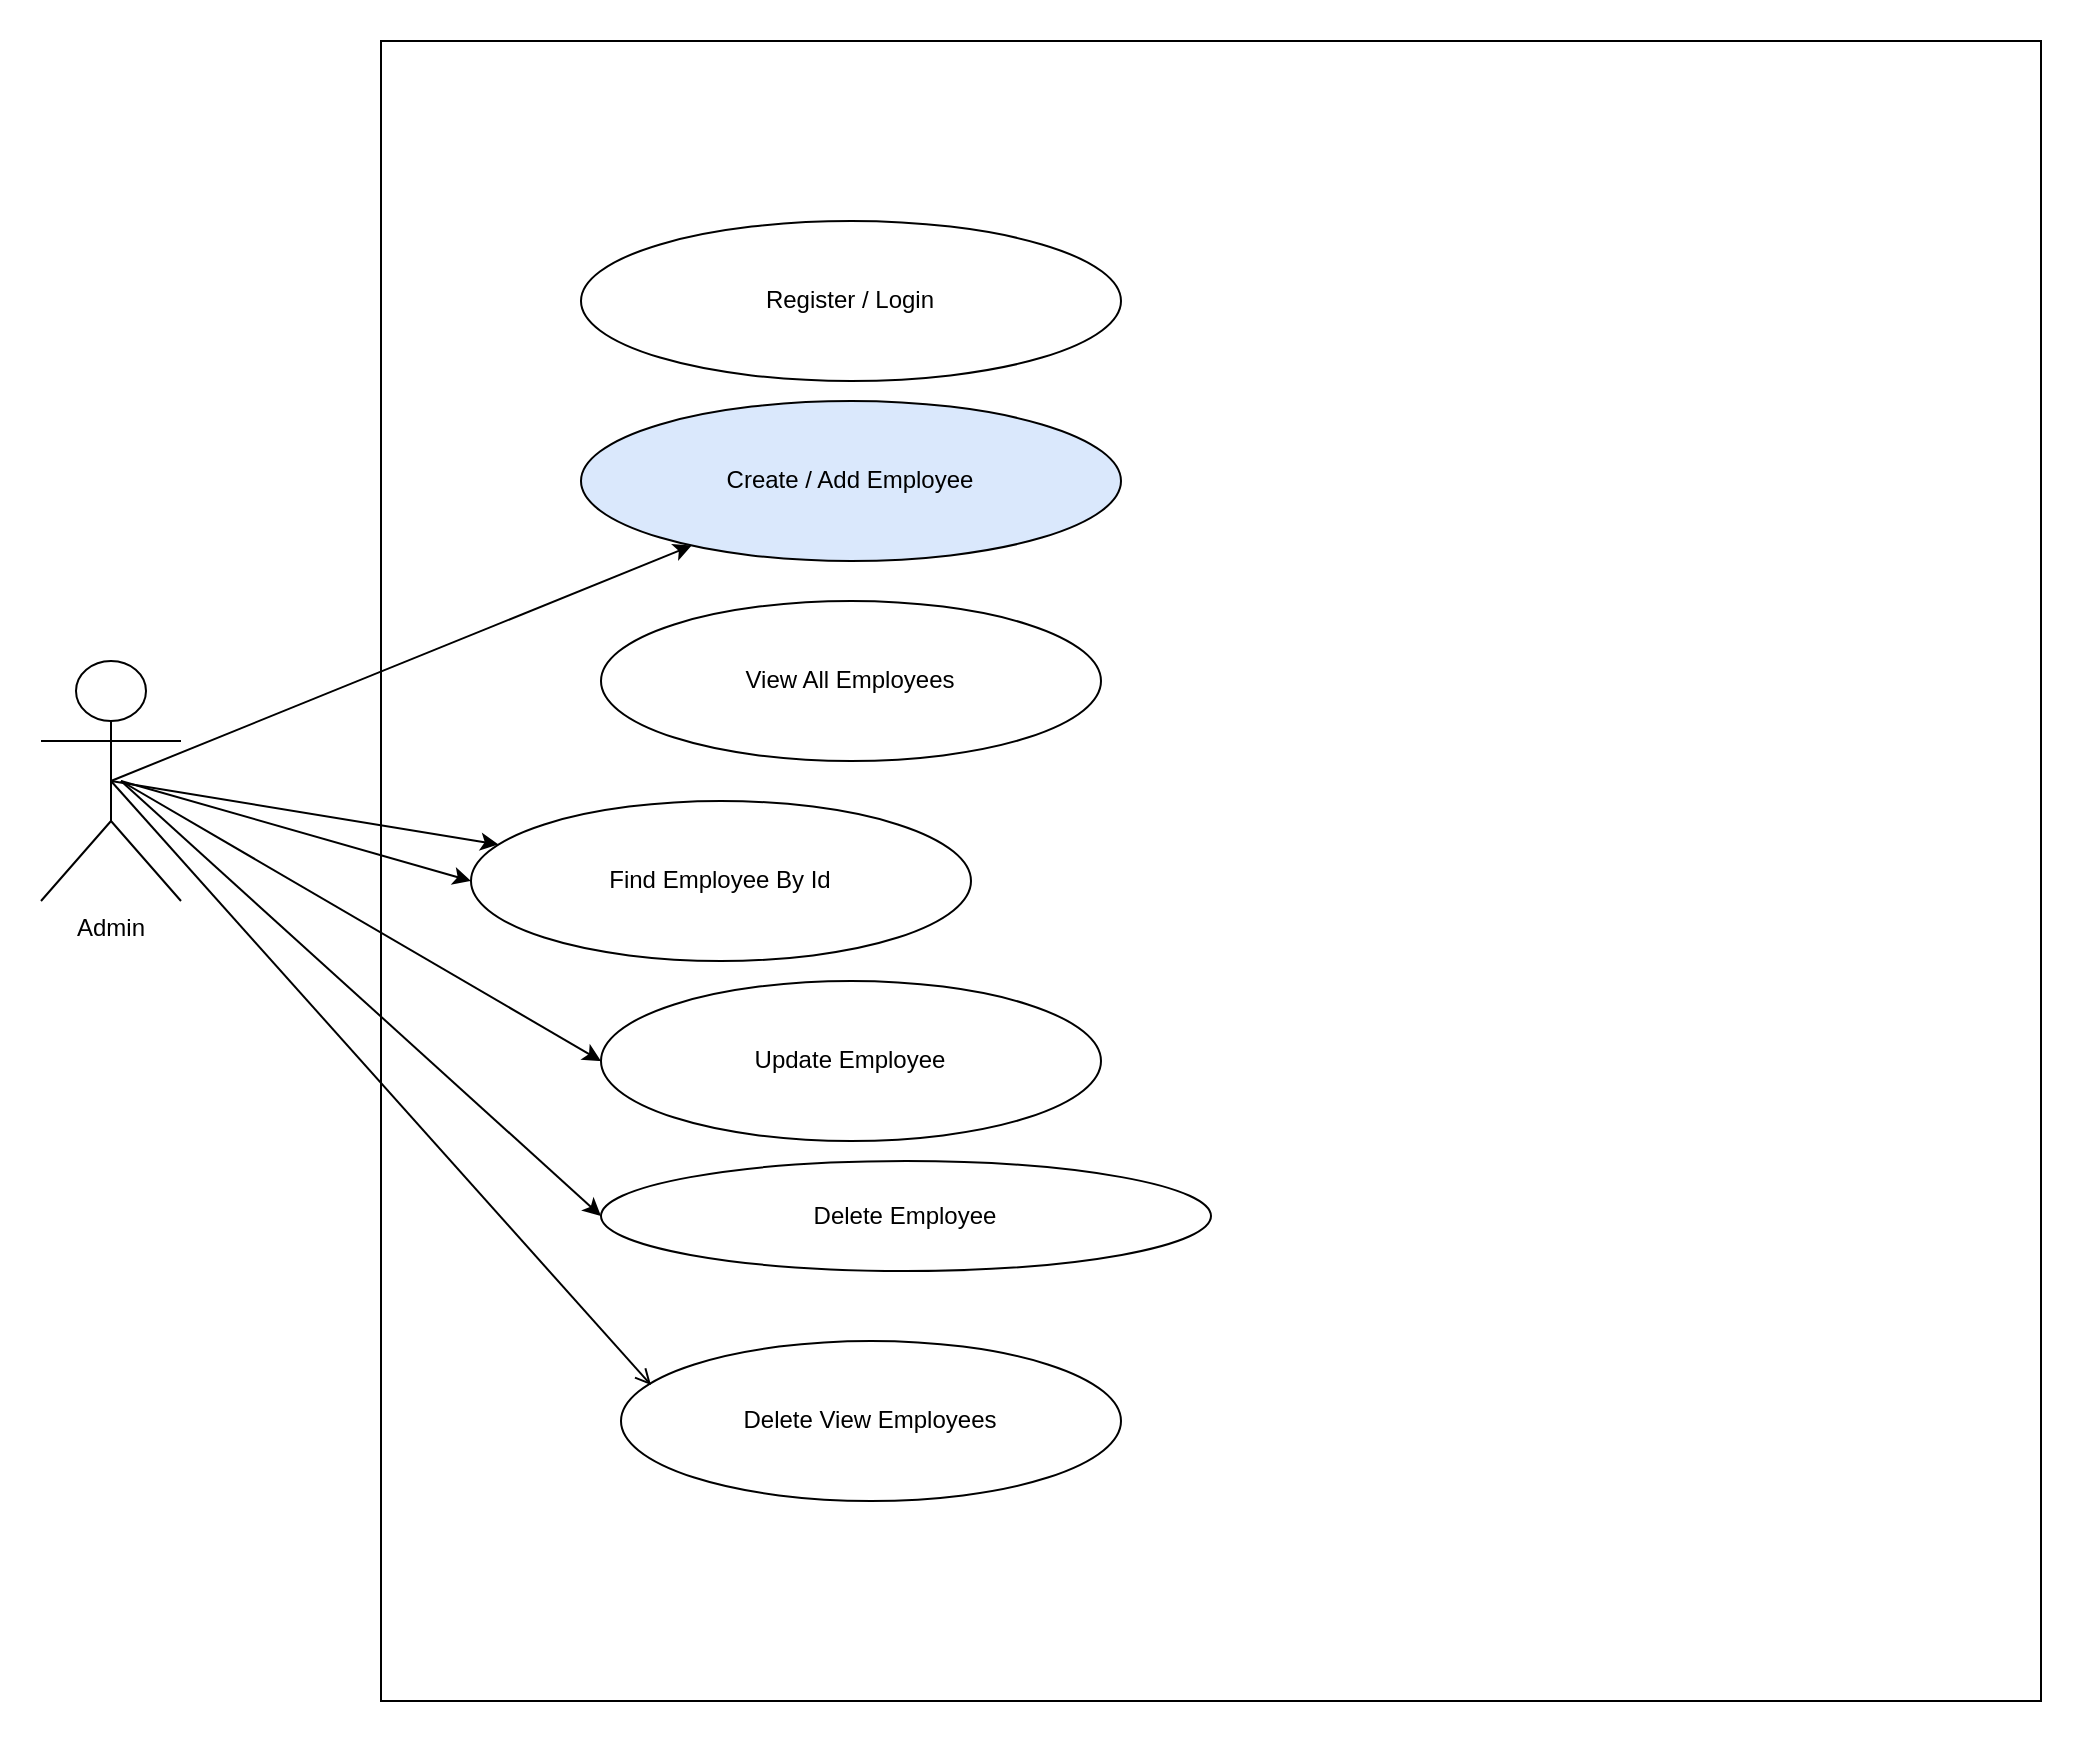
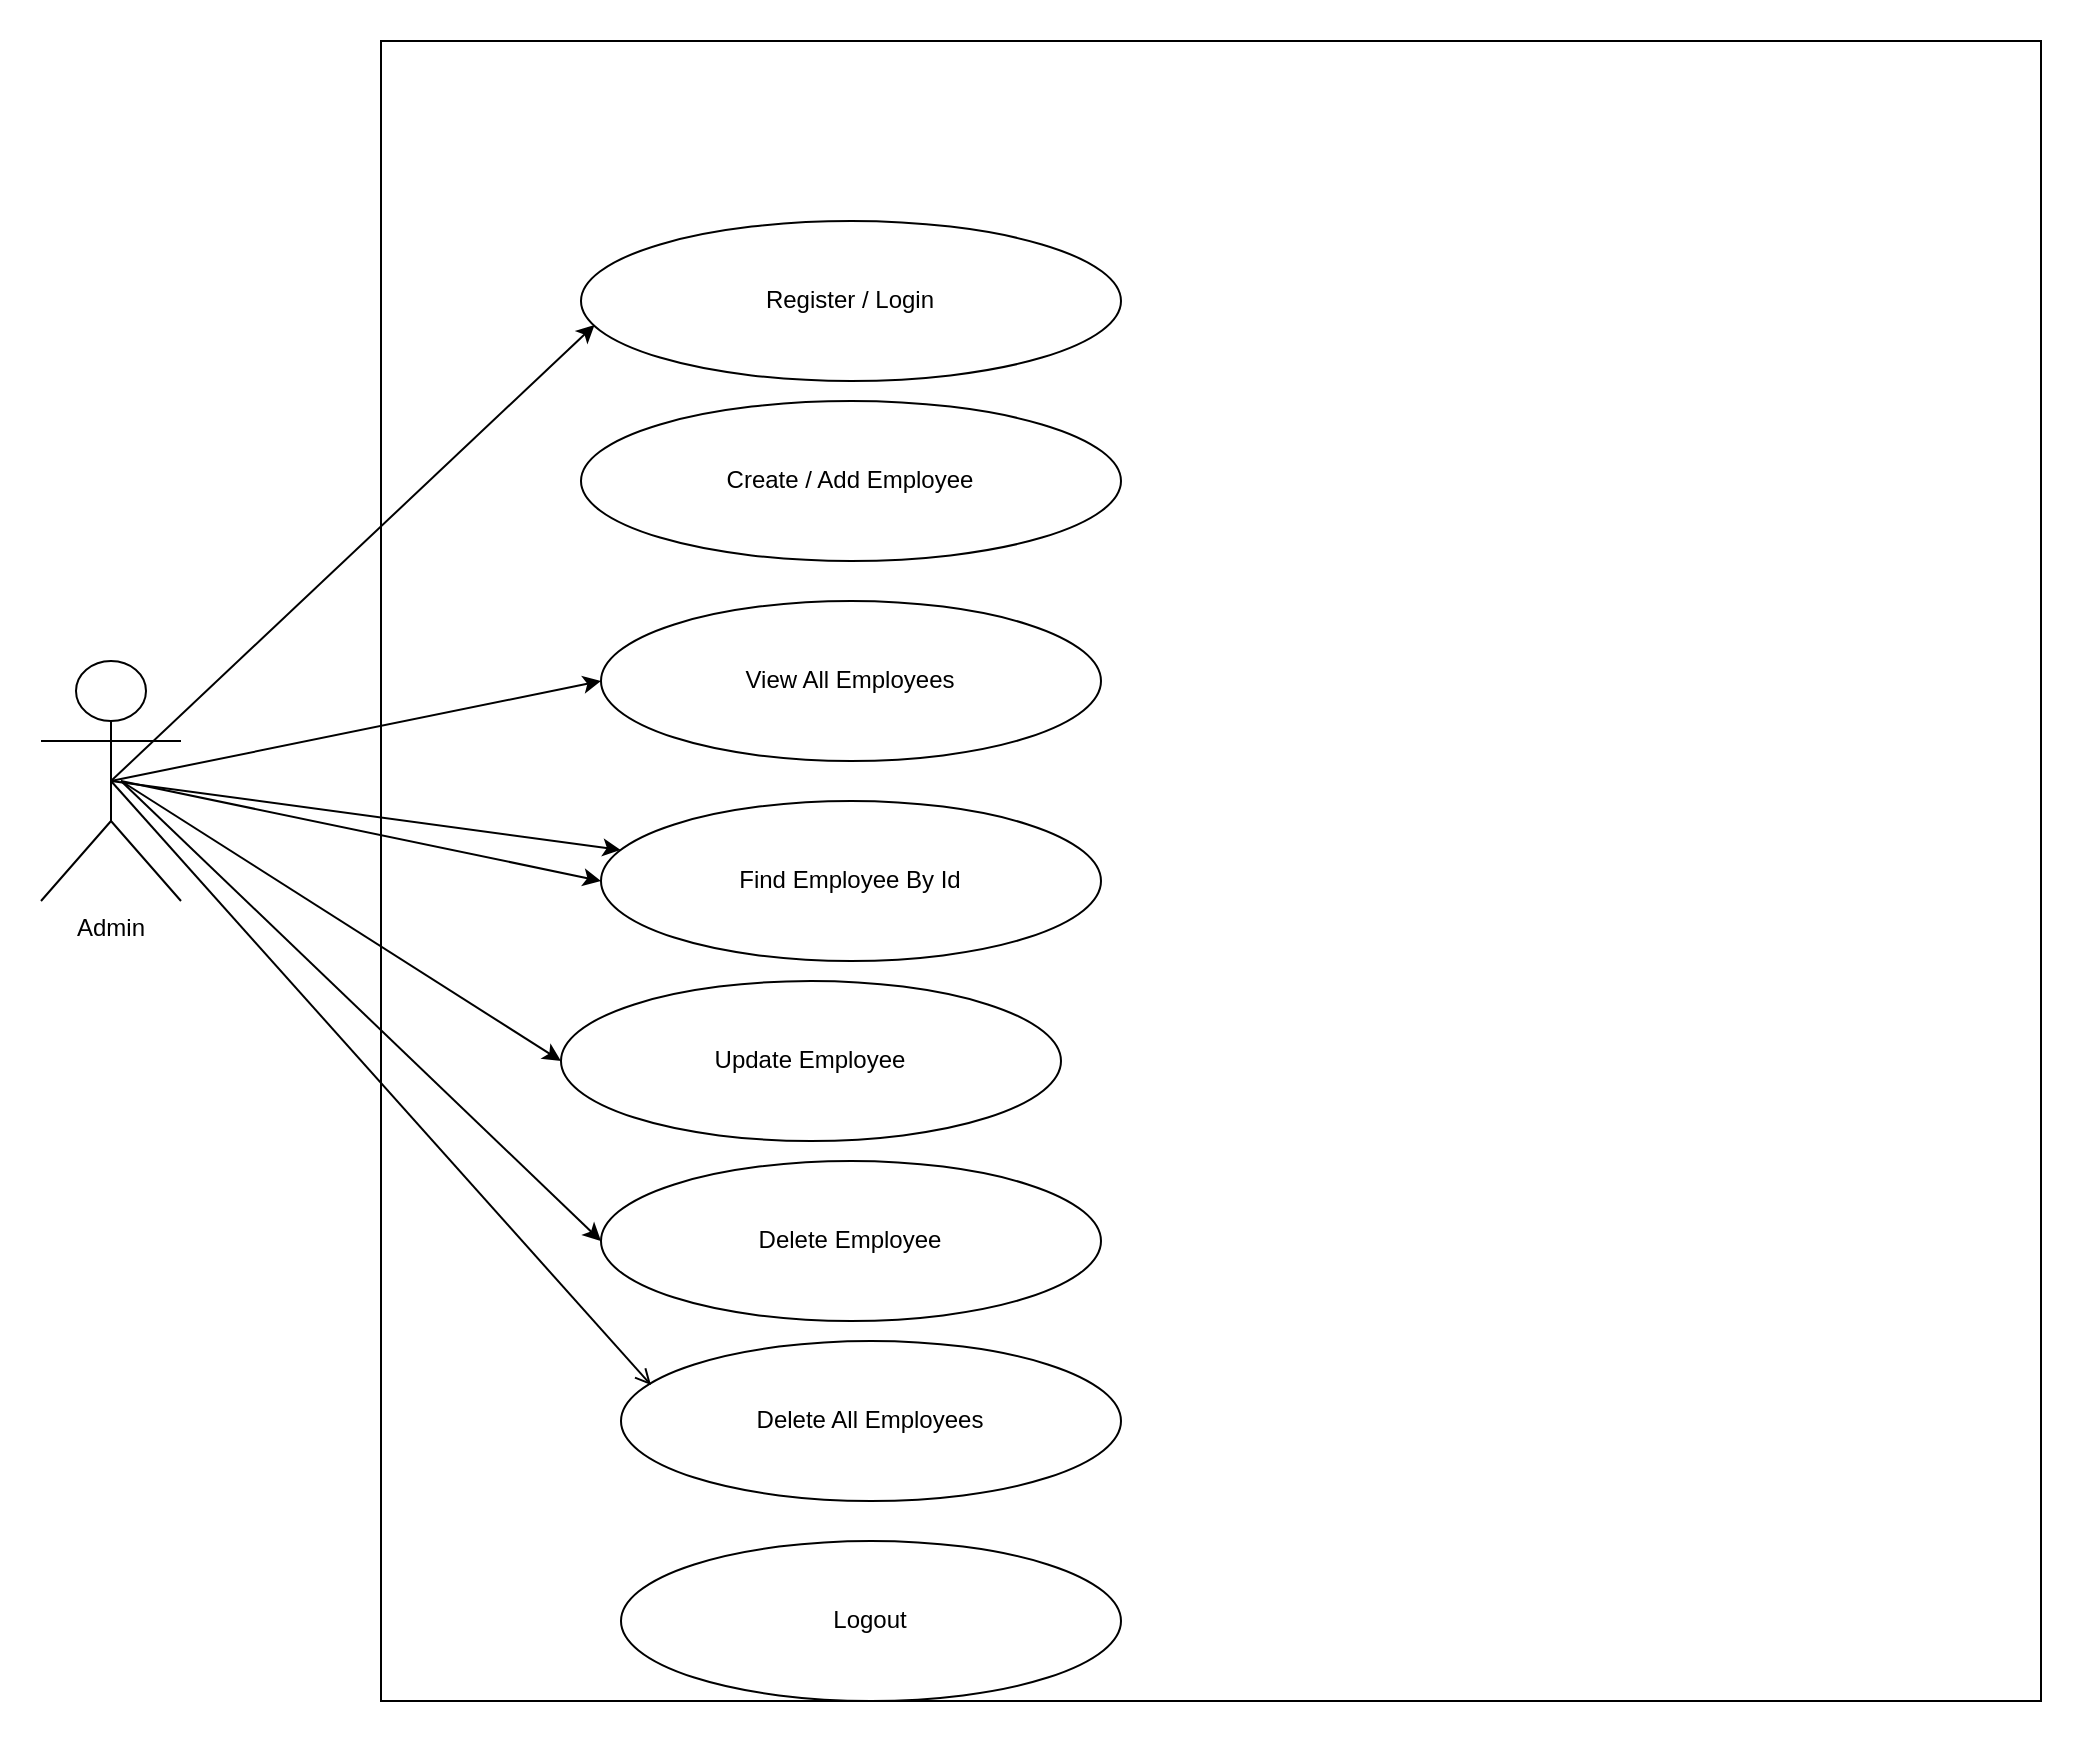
- <mxCell id="6" value="Create / Add Employee" style="ellipse;whiteSpace=wrap;html=1;fillColor=#dae8fc;" vertex="1" parent="1"><mxGeometry x="290" y="200" width="270" height="80" as="geometry" /></mxCell>
+ <mxCell id="6" value="Create / Add Employee" style="ellipse;whiteSpace=wrap;html=1;" vertex="1" parent="1"><mxGeometry x="290" y="200" width="270" height="80" as="geometry" /></mxCell>
- <mxCell id="4" value="" style="endArrow=classic;html=1;exitX=0.5;exitY=0.5;exitDx=0;exitDy=0;exitPerimeter=0;" edge="1" parent="1" source="2" target="6"><mxGeometry width="50" height="50" relative="1" as="geometry"><mxPoint x="60" y="390" as="sourcePoint" /><mxPoint x="250" y="-170" as="targetPoint" /></mxGeometry></mxCell>
+ <mxCell id="4" value="" style="endArrow=classic;html=1;exitX=0.5;exitY=0.5;exitDx=0;exitDy=0;exitPerimeter=0;entryX=0.025;entryY=0.65;entryDx=0;entryDy=0;entryPerimeter=0;" edge="1" parent="1" source="2" target="5"><mxGeometry width="50" height="50" relative="1" as="geometry"><mxPoint x="60" y="390" as="sourcePoint" /><mxPoint x="250" y="-170" as="targetPoint" /></mxGeometry></mxCell>
+ <mxCell id="11" value="" style="endArrow=classic;html=1;exitX=0.5;exitY=0.5;exitDx=0;exitDy=0;exitPerimeter=0;entryX=0;entryY=0.5;entryDx=0;entryDy=0;" edge="1" parent="1" source="2" target="7"><mxGeometry width="50" height="50" relative="1" as="geometry"><mxPoint x="110" y="410" as="sourcePoint" /><mxPoint x="351.75" y="182" as="targetPoint" /></mxGeometry></mxCell>
- <mxCell id="8" value="Find Employee By Id" style="ellipse;whiteSpace=wrap;html=1;" vertex="1" parent="1"><mxGeometry x="235" y="400" width="250" height="80" as="geometry" /></mxCell>
+ <mxCell id="8" value="Find Employee By Id" style="ellipse;whiteSpace=wrap;html=1;" vertex="1" parent="1"><mxGeometry x="300" y="400" width="250" height="80" as="geometry" /></mxCell>
- <mxCell id="9" value="Update Employee" style="ellipse;whiteSpace=wrap;html=1;" vertex="1" parent="1"><mxGeometry x="300" y="490" width="250" height="80" as="geometry" /></mxCell>
+ <mxCell id="9" value="Update Employee" style="ellipse;whiteSpace=wrap;html=1;" vertex="1" parent="1"><mxGeometry x="280" y="490" width="250" height="80" as="geometry" /></mxCell>
- <mxCell id="14" value="Delete Employee" style="ellipse;whiteSpace=wrap;html=1;" vertex="1" parent="1"><mxGeometry x="300" y="580" width="305" height="55" as="geometry" /></mxCell>
+ <mxCell id="14" value="Delete Employee" style="ellipse;whiteSpace=wrap;html=1;" vertex="1" parent="1"><mxGeometry x="300" y="580" width="250" height="80" as="geometry" /></mxCell>
- <mxCell id="15" value="Delete View Employees" style="ellipse;whiteSpace=wrap;html=1;" vertex="1" parent="1"><mxGeometry x="310" y="670" width="250" height="80" as="geometry" /></mxCell>
+ <mxCell id="15" value="Delete All Employees" style="ellipse;whiteSpace=wrap;html=1;" vertex="1" parent="1"><mxGeometry x="310" y="670" width="250" height="80" as="geometry" /></mxCell>
+ <mxCell id="16" value="Logout" style="ellipse;whiteSpace=wrap;html=1;" vertex="1" parent="1"><mxGeometry x="310" y="770" width="250" height="80" as="geometry" /></mxCell>
